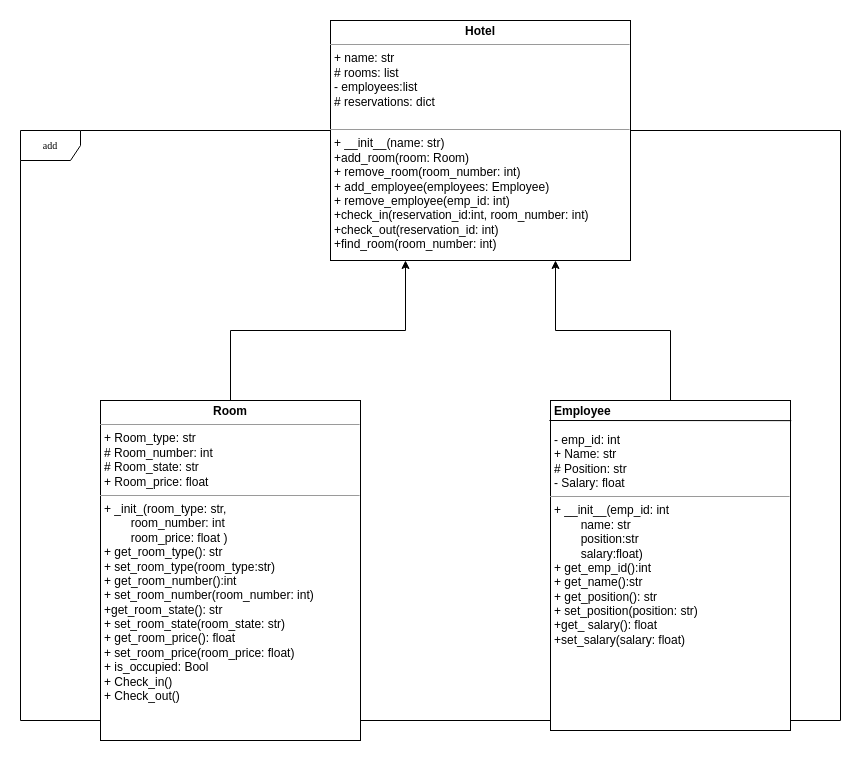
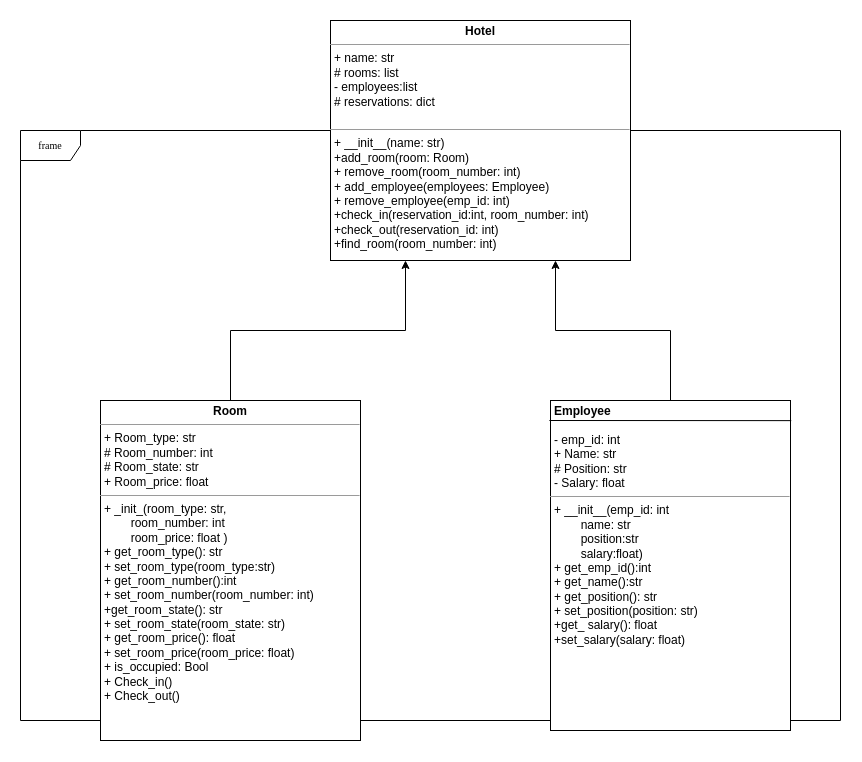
- <mxCell id="2" value="add" style="shape=umlFrame;whiteSpace=wrap;html=1;rounded=0;shadow=0;comic=0;labelBackgroundColor=none;strokeWidth=1;fontFamily=Verdana;fontSize=10;align=center;" parent="1" vertex="1"><mxGeometry x="20" y="130" width="820" height="590" as="geometry" /></mxCell>
+ <mxCell id="2" value="frame" style="shape=umlFrame;whiteSpace=wrap;html=1;rounded=0;shadow=0;comic=0;labelBackgroundColor=none;strokeWidth=1;fontFamily=Verdana;fontSize=10;align=center;" parent="1" vertex="1"><mxGeometry x="20" y="130" width="820" height="590" as="geometry" /></mxCell>
